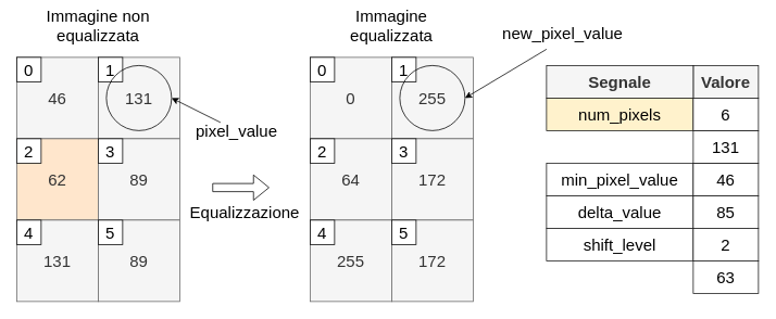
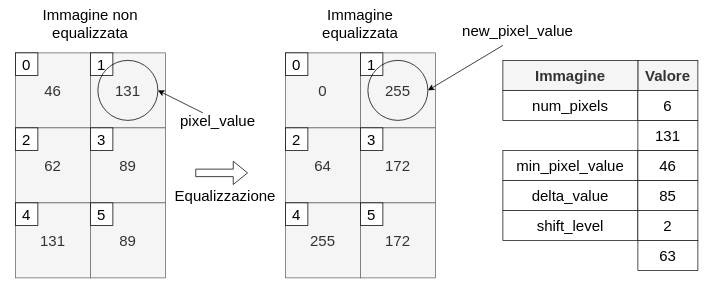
- <mxCell id="24" value="Segnale" style="rounded=0;whiteSpace=wrap;html=1;fontSize=20;fontStyle=1;fillColor=#f5f5f5;fontColor=#333333;strokeColor=#141414;" parent="1" vertex="1"><mxGeometry x="670" y="80" width="180" height="40" as="geometry" /></mxCell>
+ <mxCell id="24" value="Immagine" style="rounded=0;whiteSpace=wrap;html=1;fontSize=20;fontStyle=1;fillColor=#f5f5f5;fontColor=#333333;strokeColor=#141414;" parent="1" vertex="1"><mxGeometry x="670" y="80" width="180" height="40" as="geometry" /></mxCell>
- <mxCell id="32" value="num_pixels" style="rounded=0;whiteSpace=wrap;html=1;fontSize=20;strokeColor=#141414;fillColor=#fff2cc;" parent="1" vertex="1"><mxGeometry x="670" y="120" width="180" height="40" as="geometry" /></mxCell>
+ <mxCell id="32" value="num_pixels" style="rounded=0;whiteSpace=wrap;html=1;fontSize=20;strokeColor=#141414;" parent="1" vertex="1"><mxGeometry x="670" y="120" width="180" height="40" as="geometry" /></mxCell>
- <mxCell id="4" value="62" style="rounded=0;whiteSpace=wrap;html=1;fillColor=#ffe6cc;strokeColor=#666666;fontSize=20;fontColor=#333333;" parent="1" vertex="1"><mxGeometry x="20" y="170" width="100" height="100" as="geometry" /></mxCell>
+ <mxCell id="4" value="62" style="rounded=0;whiteSpace=wrap;html=1;fillColor=#f5f5f5;strokeColor=#666666;fontSize=20;fontColor=#333333;" parent="1" vertex="1"><mxGeometry x="20" y="170" width="100" height="100" as="geometry" /></mxCell>
